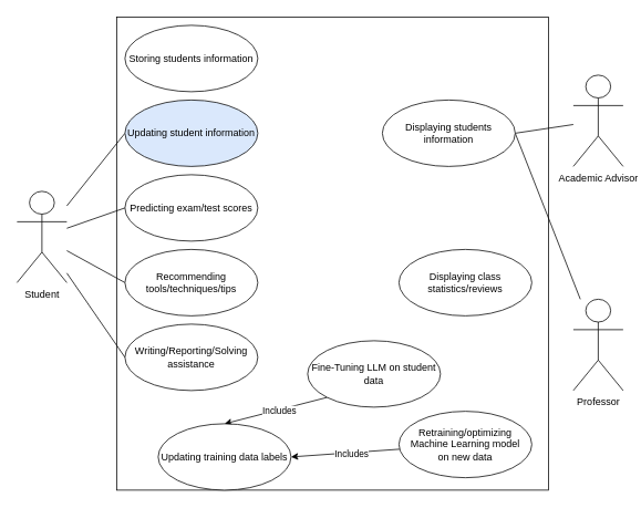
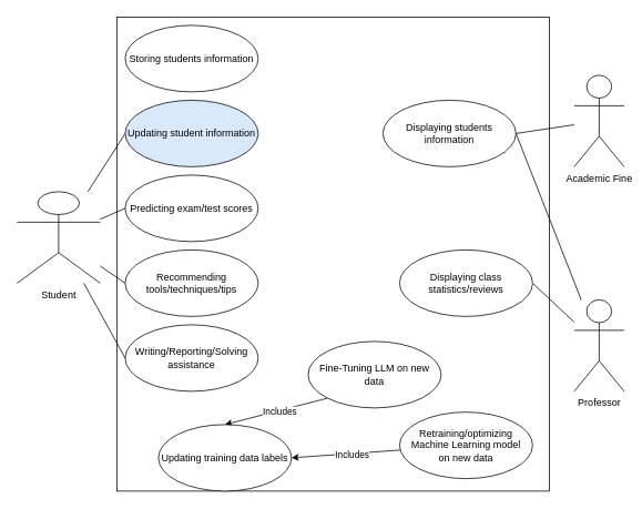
- <mxCell id="9" value="Academic Advisor" style="shape=umlActor;verticalLabelPosition=bottom;verticalAlign=top;html=1;outlineConnect=0;" vertex="1" parent="1"><mxGeometry x="690" y="90" width="60" height="110" as="geometry" /></mxCell>
+ <mxCell id="9" value="Academic Fine" style="shape=umlActor;verticalLabelPosition=bottom;verticalAlign=top;html=1;outlineConnect=0;" vertex="1" parent="1"><mxGeometry x="690" y="90" width="60" height="110" as="geometry" /></mxCell>
- <mxCell id="7" value="Student" style="shape=umlActor;verticalLabelPosition=bottom;verticalAlign=top;html=1;outlineConnect=0;" vertex="1" parent="1"><mxGeometry x="20" y="230" width="60" height="110" as="geometry" /></mxCell>
+ <mxCell id="7" value="Student" style="shape=umlActor;verticalLabelPosition=bottom;verticalAlign=top;html=1;outlineConnect=0;" vertex="1" parent="1"><mxGeometry x="20" y="230" width="100" height="110" as="geometry" /></mxCell>
+ <mxCell id="10" style="rounded=0;orthogonalLoop=1;jettySize=auto;html=1;entryX=1;entryY=0.5;entryDx=0;entryDy=0;endArrow=none;endFill=0;" edge="1" parent="1" source="12" target="14"><mxGeometry relative="1" as="geometry" /></mxCell>
- <mxCell id="20" value="Fine-Tuning LLM on student data" style="ellipse;whiteSpace=wrap;html=1;" vertex="1" parent="1"><mxGeometry x="370" y="410" width="160" height="80" as="geometry" /></mxCell>
+ <mxCell id="20" value="Fine-Tuning LLM on new data" style="ellipse;whiteSpace=wrap;html=1;" vertex="1" parent="1"><mxGeometry x="370" y="410" width="160" height="80" as="geometry" /></mxCell>
